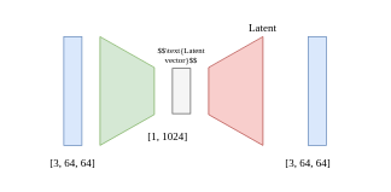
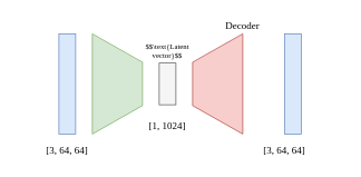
- <mxCell id="7" value="Latent" style="text;html=1;strokeColor=none;fillColor=none;align=center;verticalAlign=middle;whiteSpace=wrap;rounded=0;fontFamily=Computer modern_2;fontSource=http%3A%2F%2Fmirrors.ctan.org%2Ffonts%2Fcm-unicode%2Ffonts%2Fotf%2Fcmunss.otf;" vertex="1" parent="1"><mxGeometry x="265" y="20" width="50" height="20" as="geometry" /></mxCell>
+ <mxCell id="7" value="Decoder" style="text;html=1;strokeColor=none;fillColor=none;align=center;verticalAlign=middle;whiteSpace=wrap;rounded=0;fontFamily=Computer modern_2;fontSource=http%3A%2F%2Fmirrors.ctan.org%2Ffonts%2Fcm-unicode%2Ffonts%2Fotf%2Fcmunss.otf;" vertex="1" parent="1"><mxGeometry x="265" y="20" width="50" height="20" as="geometry" /></mxCell>
- <mxCell id="9" value="[1, 1024]" style="text;html=1;strokeColor=none;fillColor=none;align=center;verticalAlign=middle;whiteSpace=wrap;rounded=0;fontFamily=Computer modern;fontSource=http%3A%2F%2Fmirrors.ctan.org%2Ffonts%2Fcm-unicode%2Ffonts%2Fotf%2Fcmunsi.otf;" vertex="1" parent="1"><mxGeometry x="145" y="140" width="80" height="20" as="geometry" /></mxCell>
+ <mxCell id="9" value="[1, 1024]" style="text;html=1;strokeColor=none;fillColor=none;align=center;verticalAlign=middle;whiteSpace=wrap;rounded=0;fontFamily=Computer modern;fontSource=http%3A%2F%2Fmirrors.ctan.org%2Ffonts%2Fcm-unicode%2Ffonts%2Fotf%2Fcmunsi.otf;" vertex="1" parent="1"><mxGeometry x="160" y="140" width="80" height="20" as="geometry" /></mxCell>
